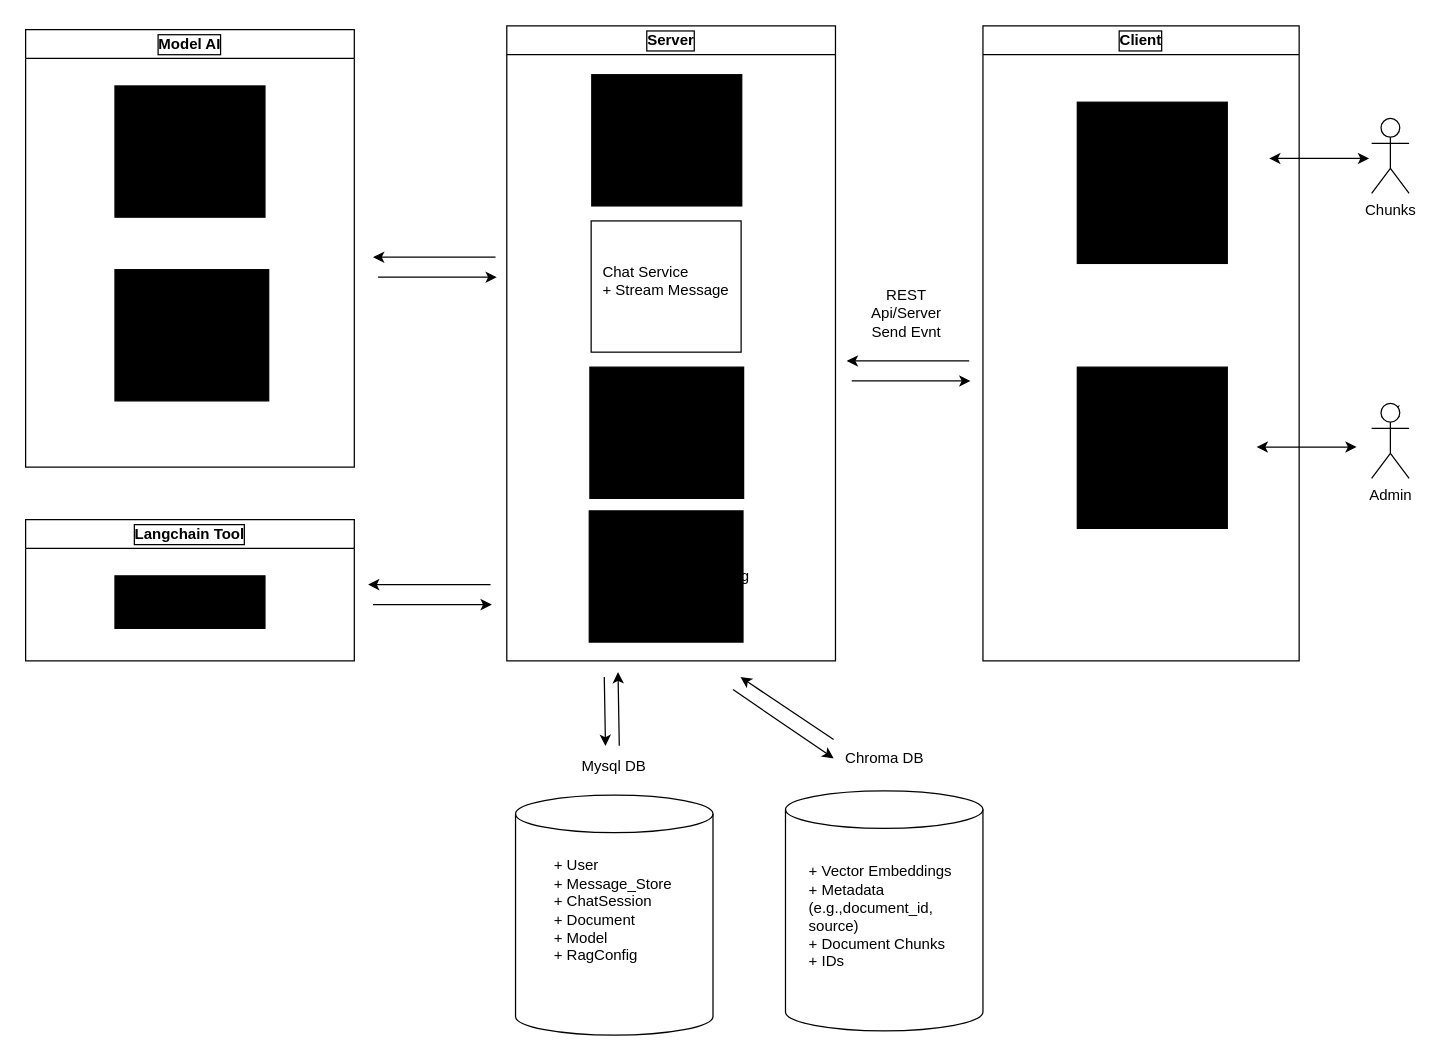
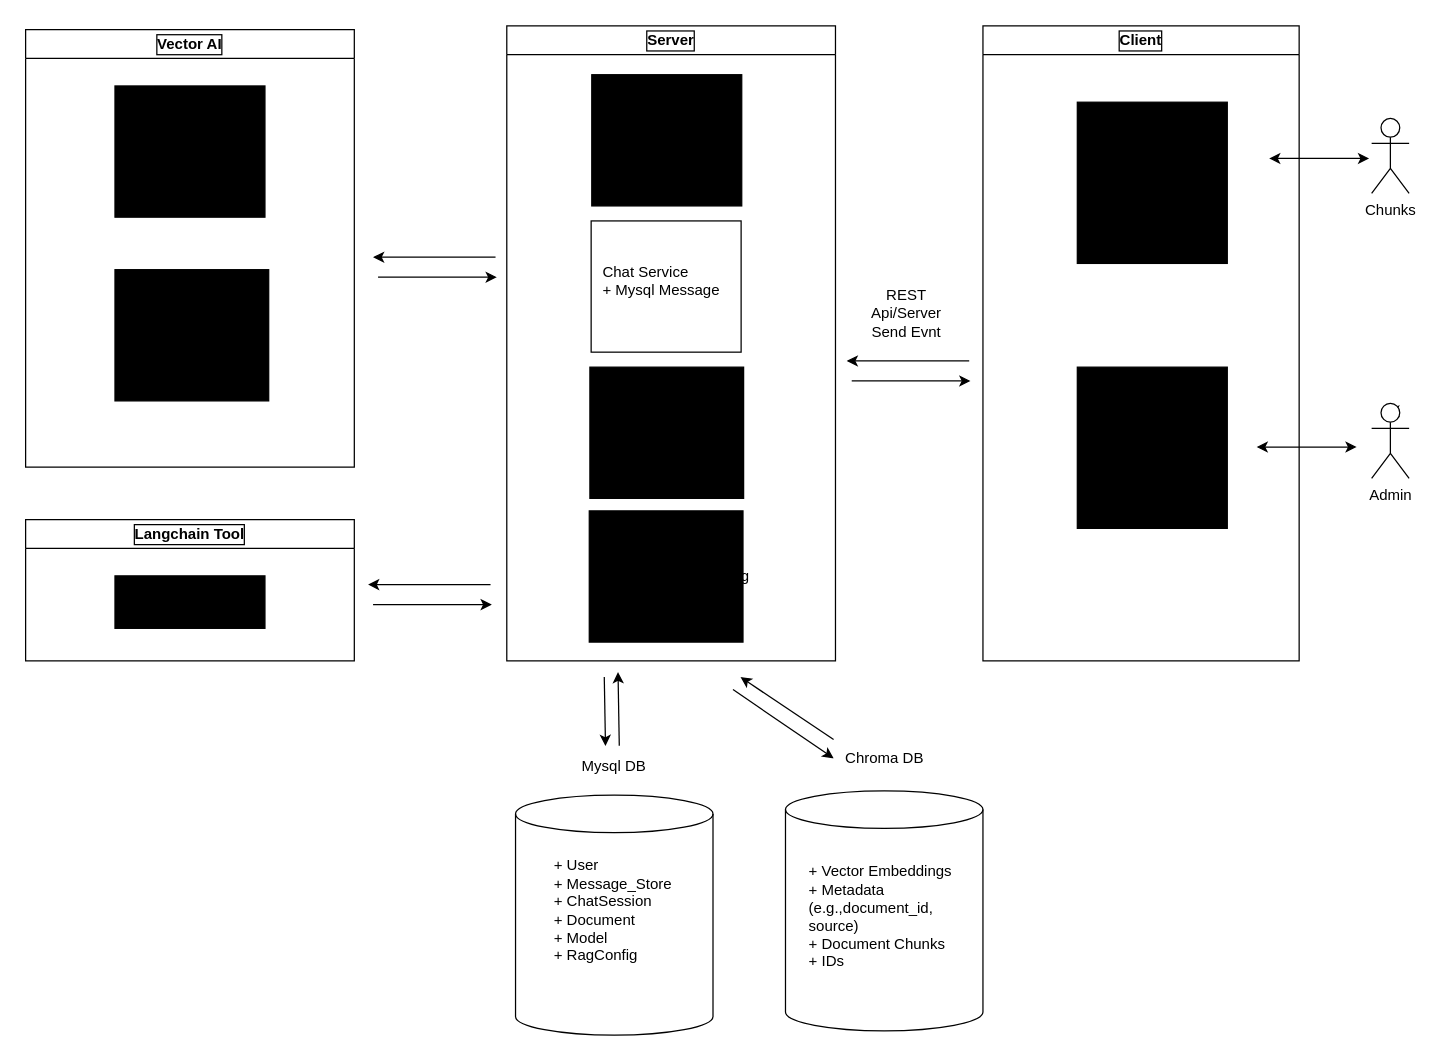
- <mxCell id="35" value="Model AI" style="swimlane;whiteSpace=wrap;html=1;labelBorderColor=light-dark(#000000,#000000);strokeColor=light-dark(#000000,#5E5E5E);fillColor=light-dark(#FFFFFF,#2F2F2F);" vertex="1" parent="1"><mxGeometry x="20" y="23" width="263" height="350" as="geometry" /></mxCell>
+ <mxCell id="35" value="Vector AI" style="swimlane;whiteSpace=wrap;html=1;labelBorderColor=light-dark(#000000,#000000);strokeColor=light-dark(#000000,#5E5E5E);fillColor=light-dark(#FFFFFF,#2F2F2F);" vertex="1" parent="1"><mxGeometry x="20" y="23" width="263" height="350" as="geometry" /></mxCell>
- <mxCell id="16" value="&lt;div&gt;&lt;span style=&quot;background-color: transparent;&quot;&gt;Chat Service&lt;/span&gt;&lt;/div&gt;&lt;div&gt;&lt;span style=&quot;background-color: transparent;&quot;&gt;+ Stream Message&lt;br&gt;&lt;/span&gt;&lt;/div&gt;" style="text;html=1;align=left;verticalAlign=middle;whiteSpace=wrap;rounded=0;fontColor=light-dark(#000000,#000000);" vertex="1" parent="12"><mxGeometry x="74.5" y="189" width="110" height="30" as="geometry" /></mxCell>
+ <mxCell id="16" value="&lt;div&gt;&lt;span style=&quot;background-color: transparent;&quot;&gt;Chat Service&lt;/span&gt;&lt;/div&gt;&lt;div&gt;&lt;span style=&quot;background-color: transparent;&quot;&gt;+ Mysql Message&lt;br&gt;&lt;/span&gt;&lt;/div&gt;" style="text;html=1;align=left;verticalAlign=middle;whiteSpace=wrap;rounded=0;fontColor=light-dark(#000000,#000000);" vertex="1" parent="12"><mxGeometry x="74.5" y="189" width="110" height="30" as="geometry" /></mxCell>
